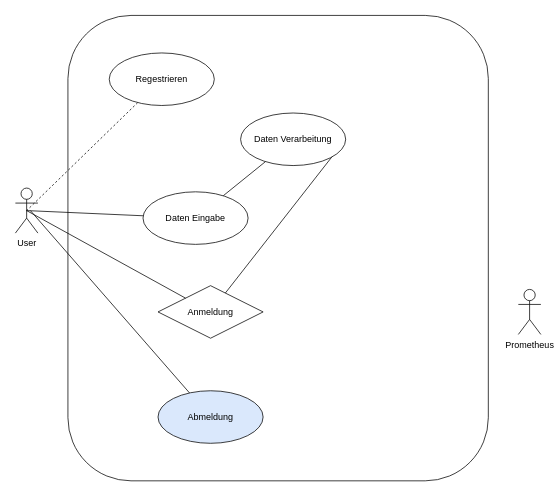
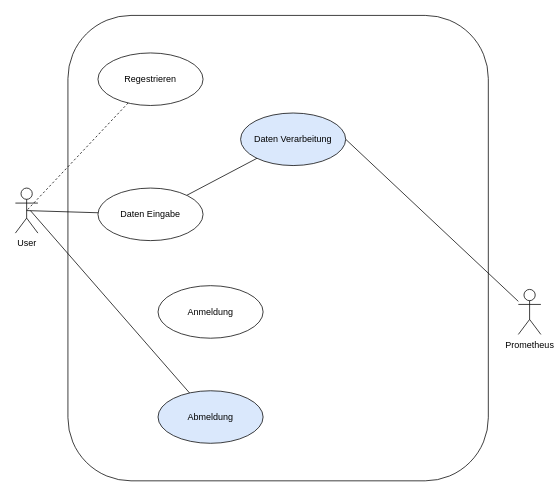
- <mxCell id="6" value="Regestrieren" style="ellipse;whiteSpace=wrap;html=1;" vertex="1" parent="1"><mxGeometry x="145" y="70" width="140" height="70" as="geometry" /></mxCell>
+ <mxCell id="6" value="Regestrieren" style="ellipse;whiteSpace=wrap;html=1;" vertex="1" parent="1"><mxGeometry x="130" y="70" width="140" height="70" as="geometry" /></mxCell>
- <mxCell id="10" value="Daten Verarbeitung" style="ellipse;whiteSpace=wrap;html=1;" vertex="1" parent="1"><mxGeometry x="320" y="150" width="140" height="70" as="geometry" /></mxCell>
+ <mxCell id="10" value="Daten Verarbeitung" style="ellipse;whiteSpace=wrap;html=1;fillColor=#dae8fc;" vertex="1" parent="1"><mxGeometry x="320" y="150" width="140" height="70" as="geometry" /></mxCell>
- <mxCell id="8" value="Daten Eingabe" style="ellipse;whiteSpace=wrap;html=1;" vertex="1" parent="1"><mxGeometry x="190" y="255" width="140" height="70" as="geometry" /></mxCell>
+ <mxCell id="8" value="Daten Eingabe" style="ellipse;whiteSpace=wrap;html=1;" vertex="1" parent="1"><mxGeometry x="130" y="250" width="140" height="70" as="geometry" /></mxCell>
- <mxCell id="9" style="rounded=0;orthogonalLoop=1;jettySize=auto;html=1;exitX=1;exitY=0.5;exitDx=0;exitDy=0;endArrow=none;endFill=0;" edge="1" parent="1" source="10" target="12"><mxGeometry relative="1" as="geometry" /></mxCell>
+ <mxCell id="9" style="rounded=0;orthogonalLoop=1;jettySize=auto;html=1;exitX=1;exitY=0.5;exitDx=0;exitDy=0;endArrow=none;endFill=0;" edge="1" parent="1" source="10" target="3"><mxGeometry relative="1" as="geometry" /></mxCell>
- <mxCell id="15" style="rounded=0;orthogonalLoop=1;jettySize=auto;html=1;entryX=0.5;entryY=0.5;entryDx=0;entryDy=0;entryPerimeter=0;endArrow=none;endFill=0;" edge="1" parent="1" source="12" target="2"><mxGeometry relative="1" as="geometry" /></mxCell>
- <mxCell id="12" value="Anmeldung" style="rhombus;whiteSpace=wrap;html=1;" vertex="1" parent="1"><mxGeometry x="210" y="380" width="140" height="70" as="geometry" /></mxCell>
+ <mxCell id="12" value="Anmeldung" style="ellipse;whiteSpace=wrap;html=1;" vertex="1" parent="1"><mxGeometry x="210" y="380" width="140" height="70" as="geometry" /></mxCell>
